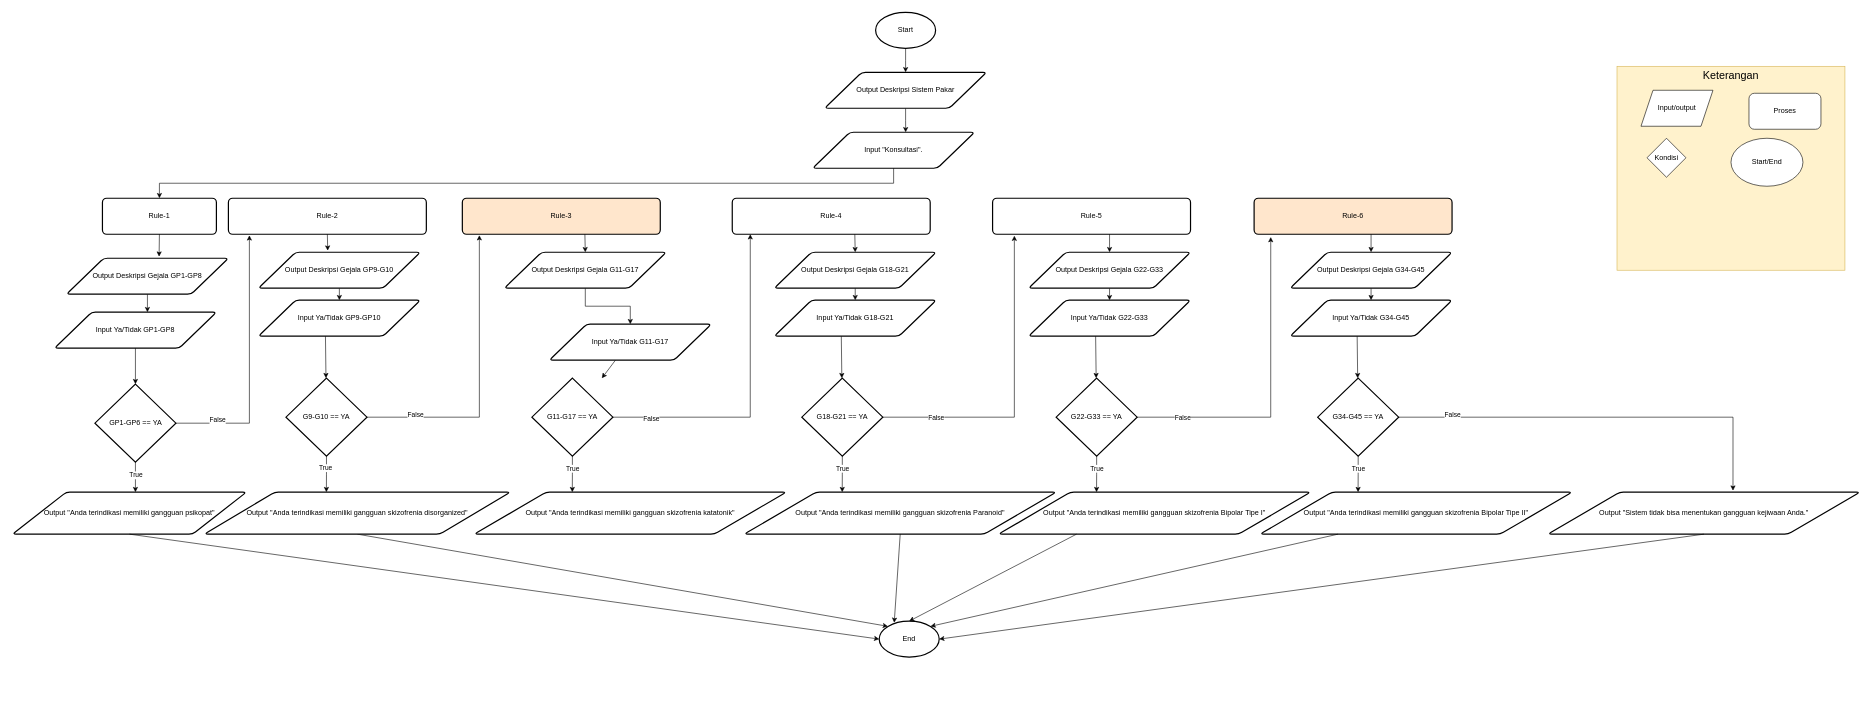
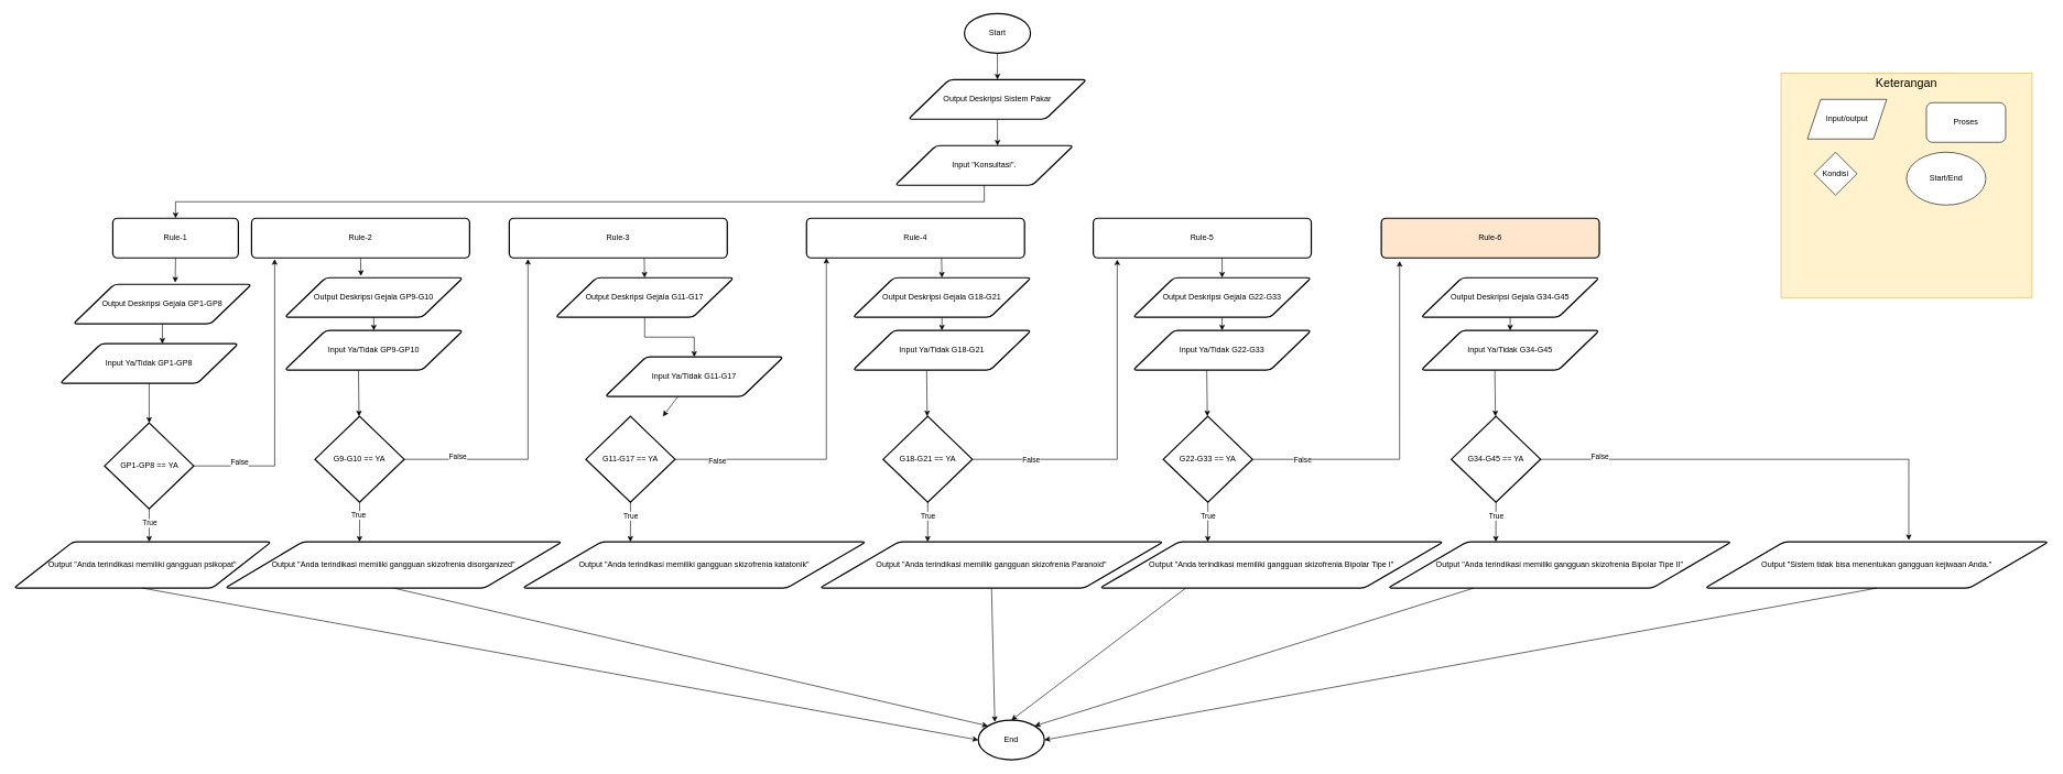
- <mxCell id="39" value="Rule-3" style="rounded=1;whiteSpace=wrap;html=1;absoluteArcSize=1;arcSize=14;strokeWidth=2;fillColor=#ffe6cc;" parent="1" vertex="1"><mxGeometry x="770" y="330" width="330" height="60" as="geometry" /></mxCell>
+ <mxCell id="39" value="Rule-3" style="rounded=1;whiteSpace=wrap;html=1;absoluteArcSize=1;arcSize=14;strokeWidth=2;" parent="1" vertex="1"><mxGeometry x="770" y="330" width="330" height="60" as="geometry" /></mxCell>
- <mxCell id="68" style="edgeStyle=orthogonalEdgeStyle;rounded=0;orthogonalLoop=1;jettySize=auto;html=1;exitX=0.619;exitY=0.973;exitDx=0;exitDy=0;entryX=0.5;entryY=0;entryDx=0;entryDy=0;exitPerimeter=0;" parent="1" source="69" target="61" edge="1"><mxGeometry relative="1" as="geometry" /></mxCell>
- <mxCell id="16" value="GP1-GP6 == YA" style="strokeWidth=2;html=1;shape=mxgraph.flowchart.decision;whiteSpace=wrap;" parent="1" vertex="1"><mxGeometry x="157.5" y="640" width="135" height="130" as="geometry" /></mxCell>
+ <mxCell id="16" value="GP1-GP8 == YA" style="strokeWidth=2;html=1;shape=mxgraph.flowchart.decision;whiteSpace=wrap;" parent="1" vertex="1"><mxGeometry x="157.5" y="640" width="135" height="130" as="geometry" /></mxCell>
- <mxCell id="72" value="End" style="strokeWidth=2;html=1;shape=mxgraph.flowchart.start_1;whiteSpace=wrap;" parent="1" vertex="1"><mxGeometry x="1465" y="1035" width="100" height="60" as="geometry" /></mxCell>
+ <mxCell id="72" value="End" style="strokeWidth=2;html=1;shape=mxgraph.flowchart.start_1;whiteSpace=wrap;" parent="1" vertex="1"><mxGeometry x="1480" y="1090" width="100" height="60" as="geometry" /></mxCell>
